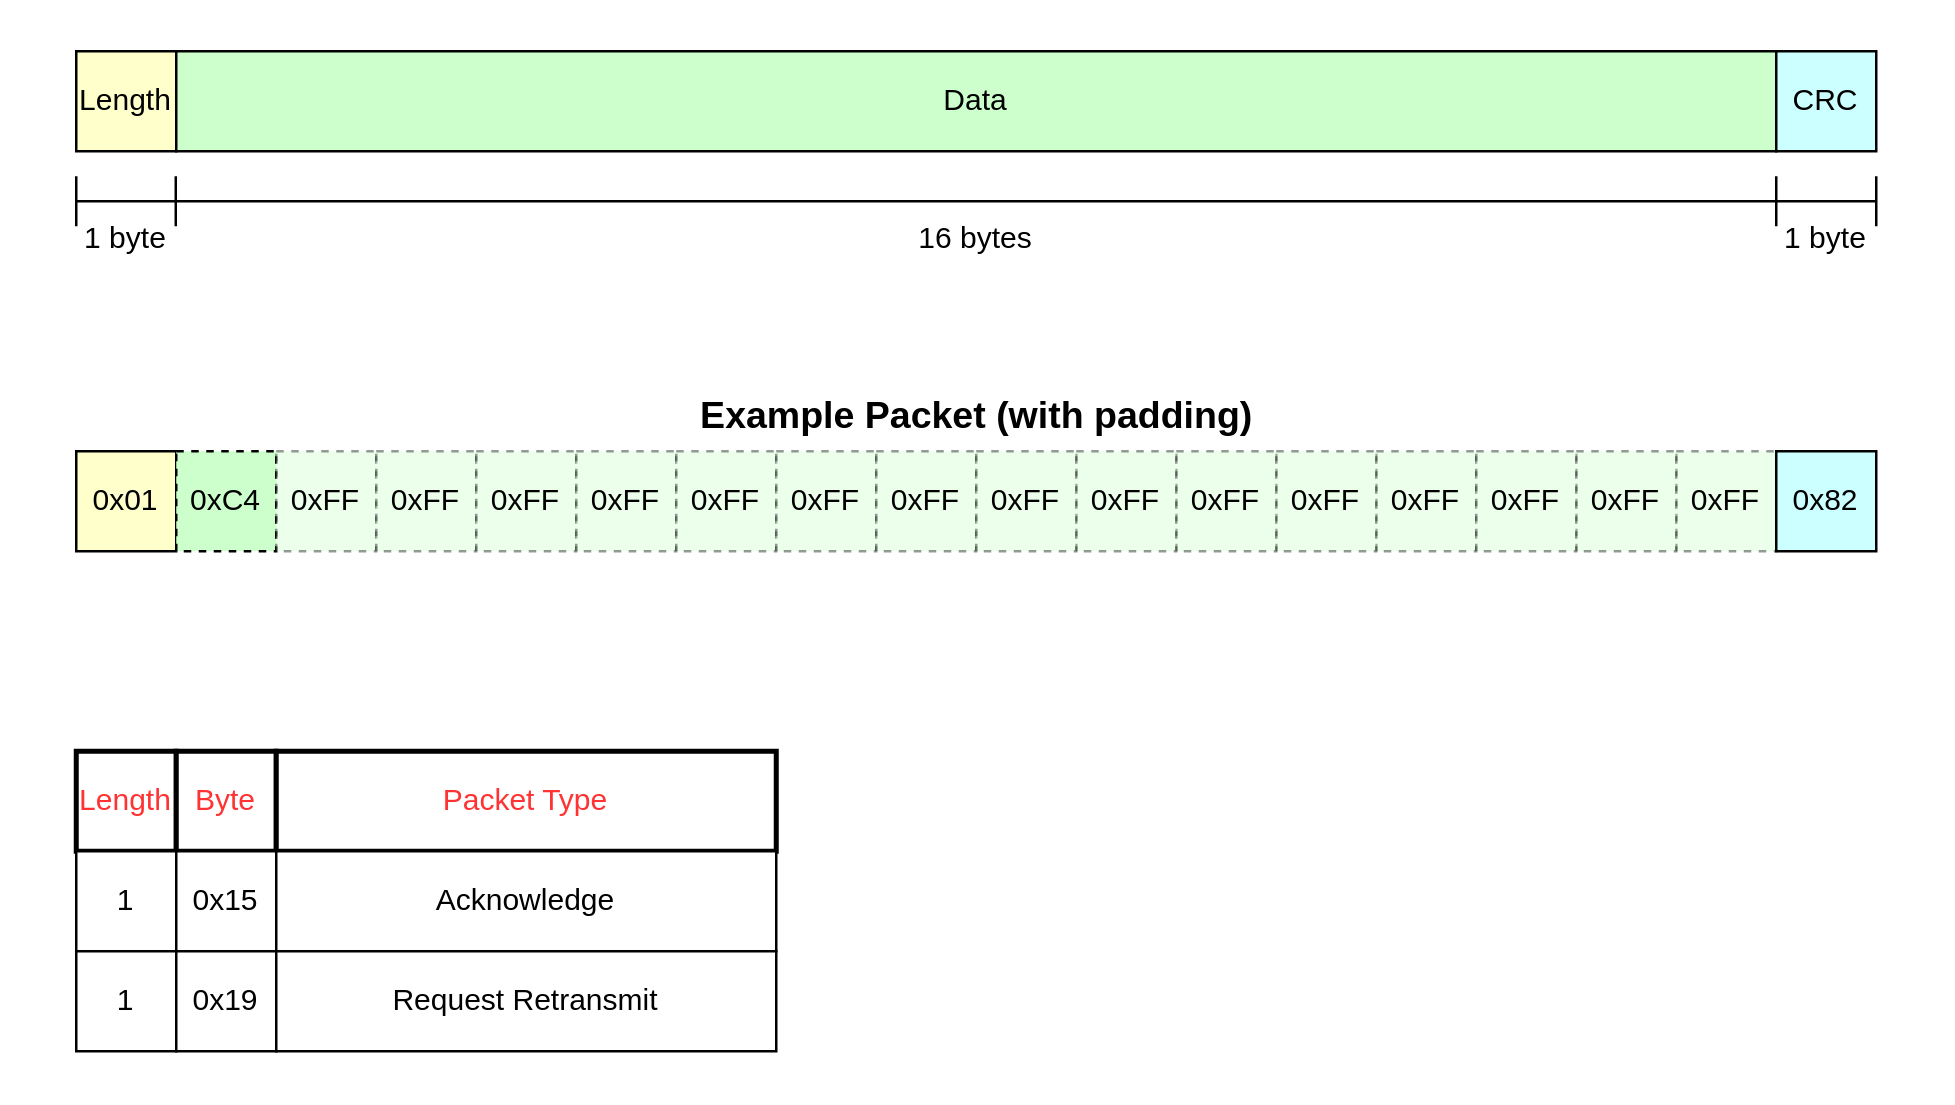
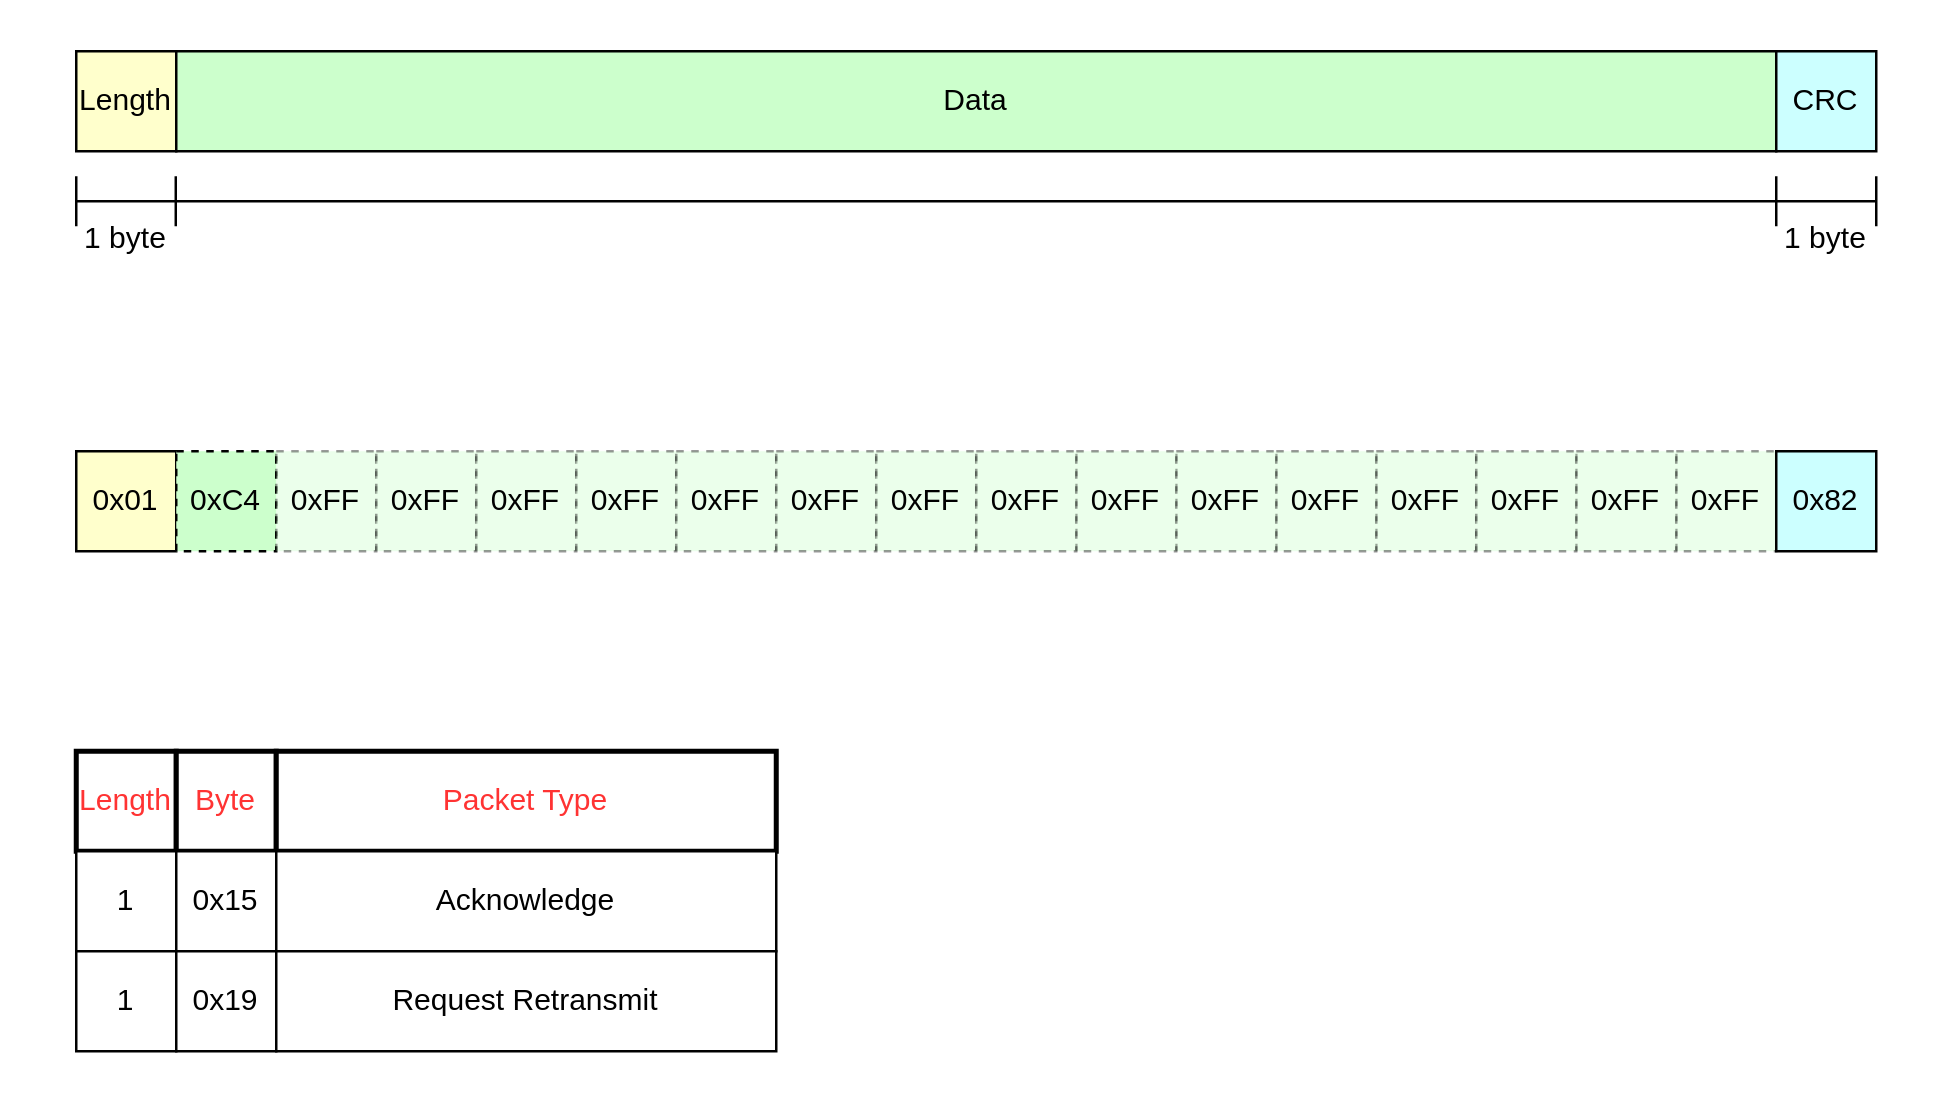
- <mxCell id="12" value="16 bytes" style="text;html=1;align=center;verticalAlign=middle;whiteSpace=wrap;rounded=0;" parent="1" vertex="1"><mxGeometry x="360" y="80" width="60" height="30" as="geometry" /></mxCell>
- <mxCell id="31" value="Example Packet (with padding)" style="text;html=1;align=center;verticalAlign=middle;whiteSpace=wrap;rounded=0;fontSize=15;fontStyle=1" parent="1" vertex="1"><mxGeometry x="272.5" y="150" width="235" height="30" as="geometry" /></mxCell>
